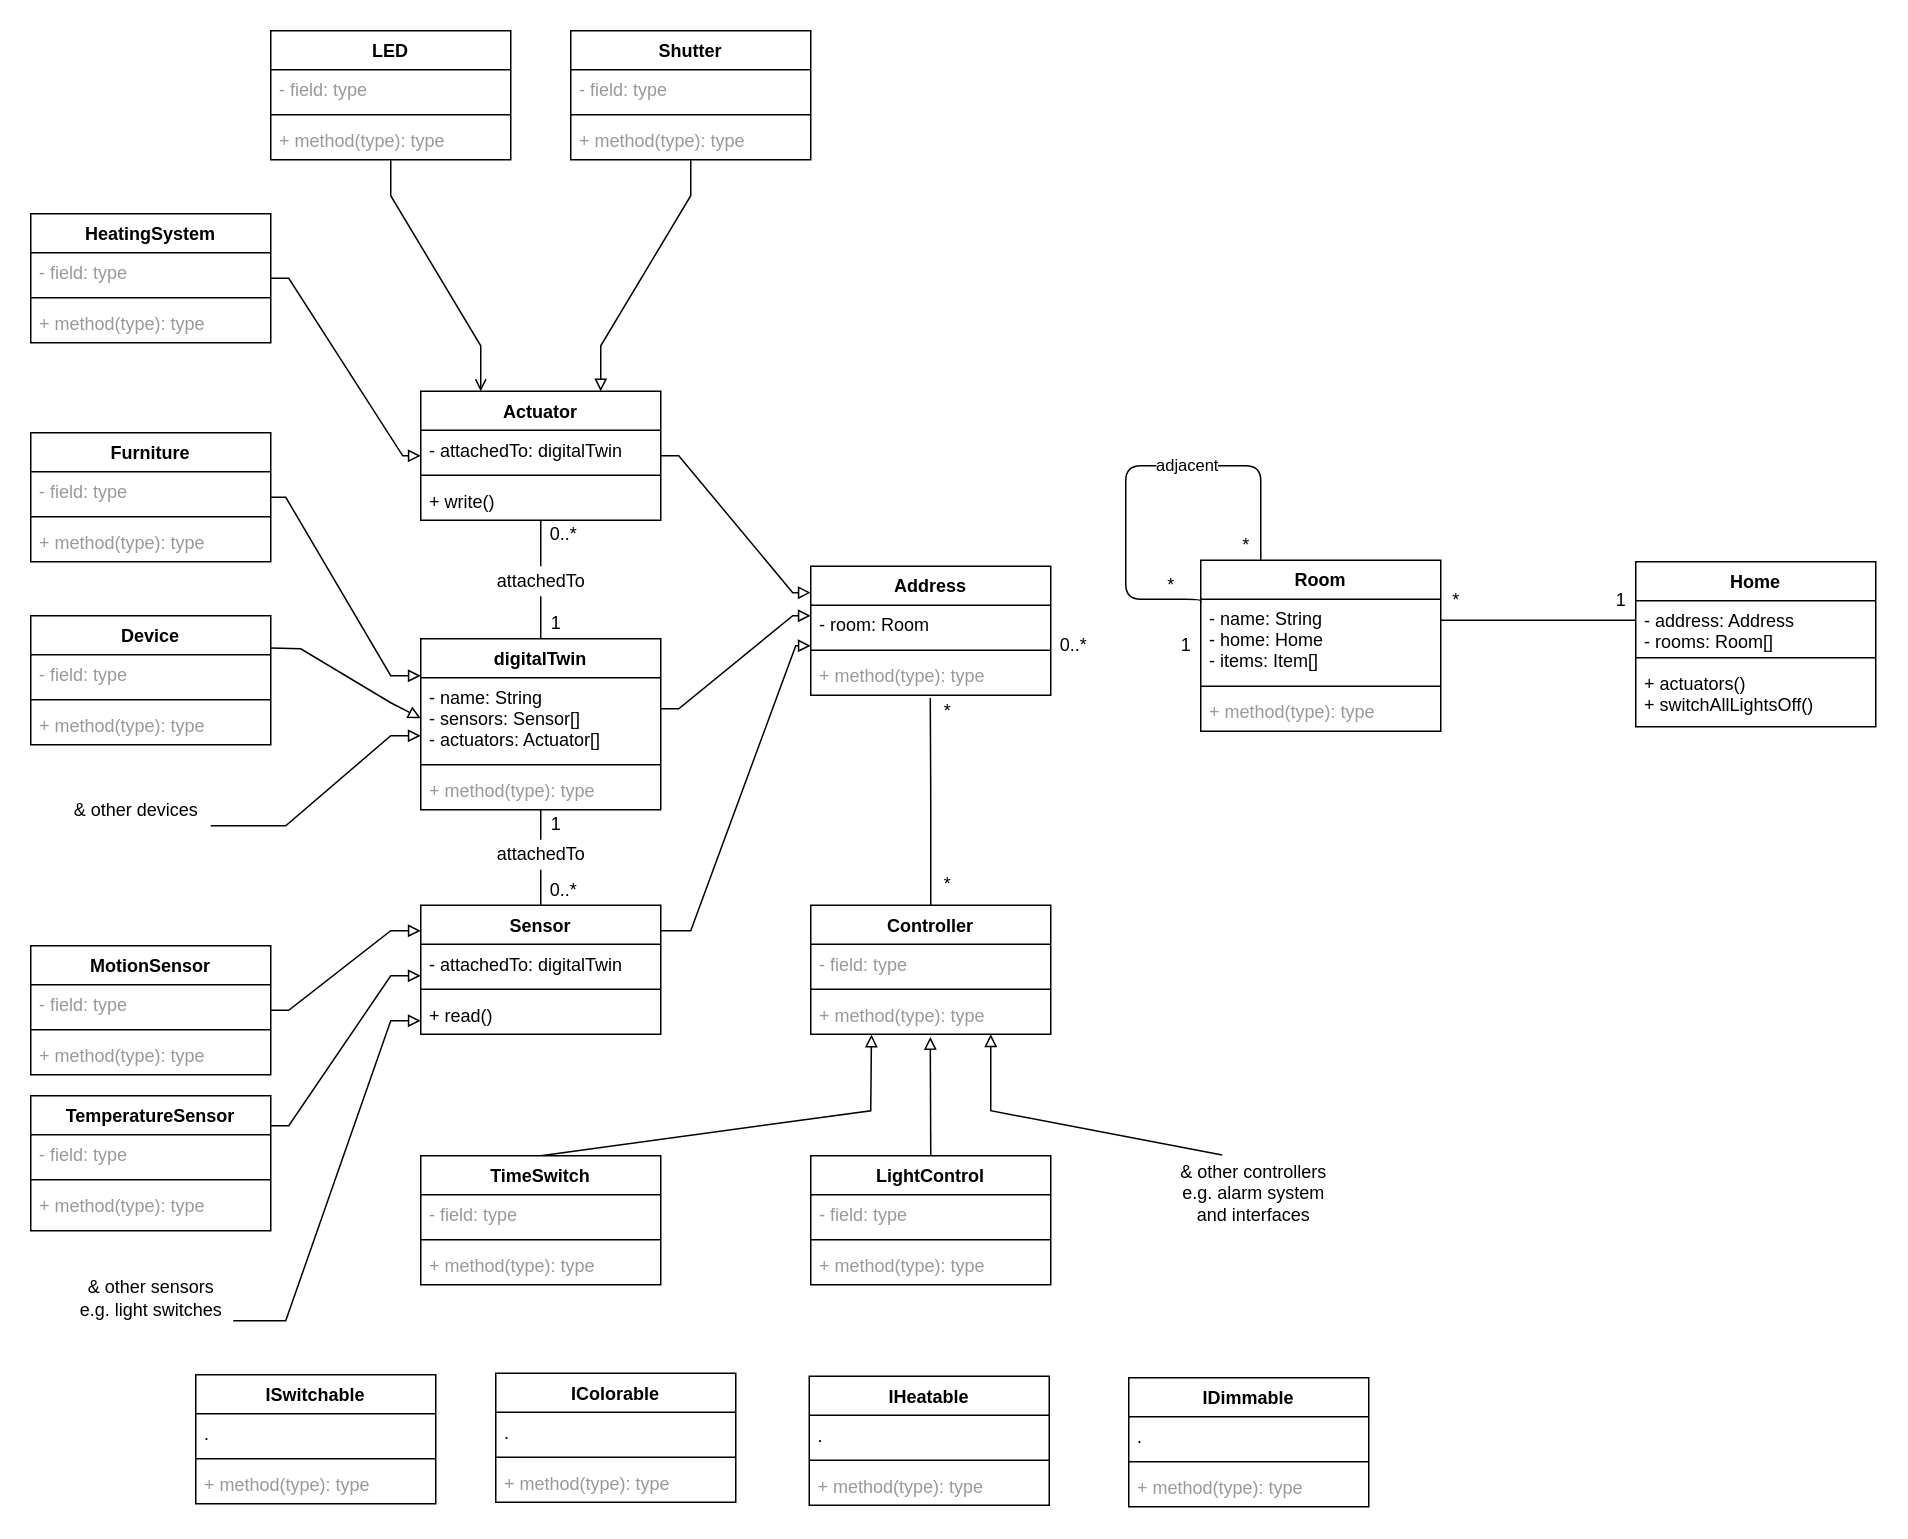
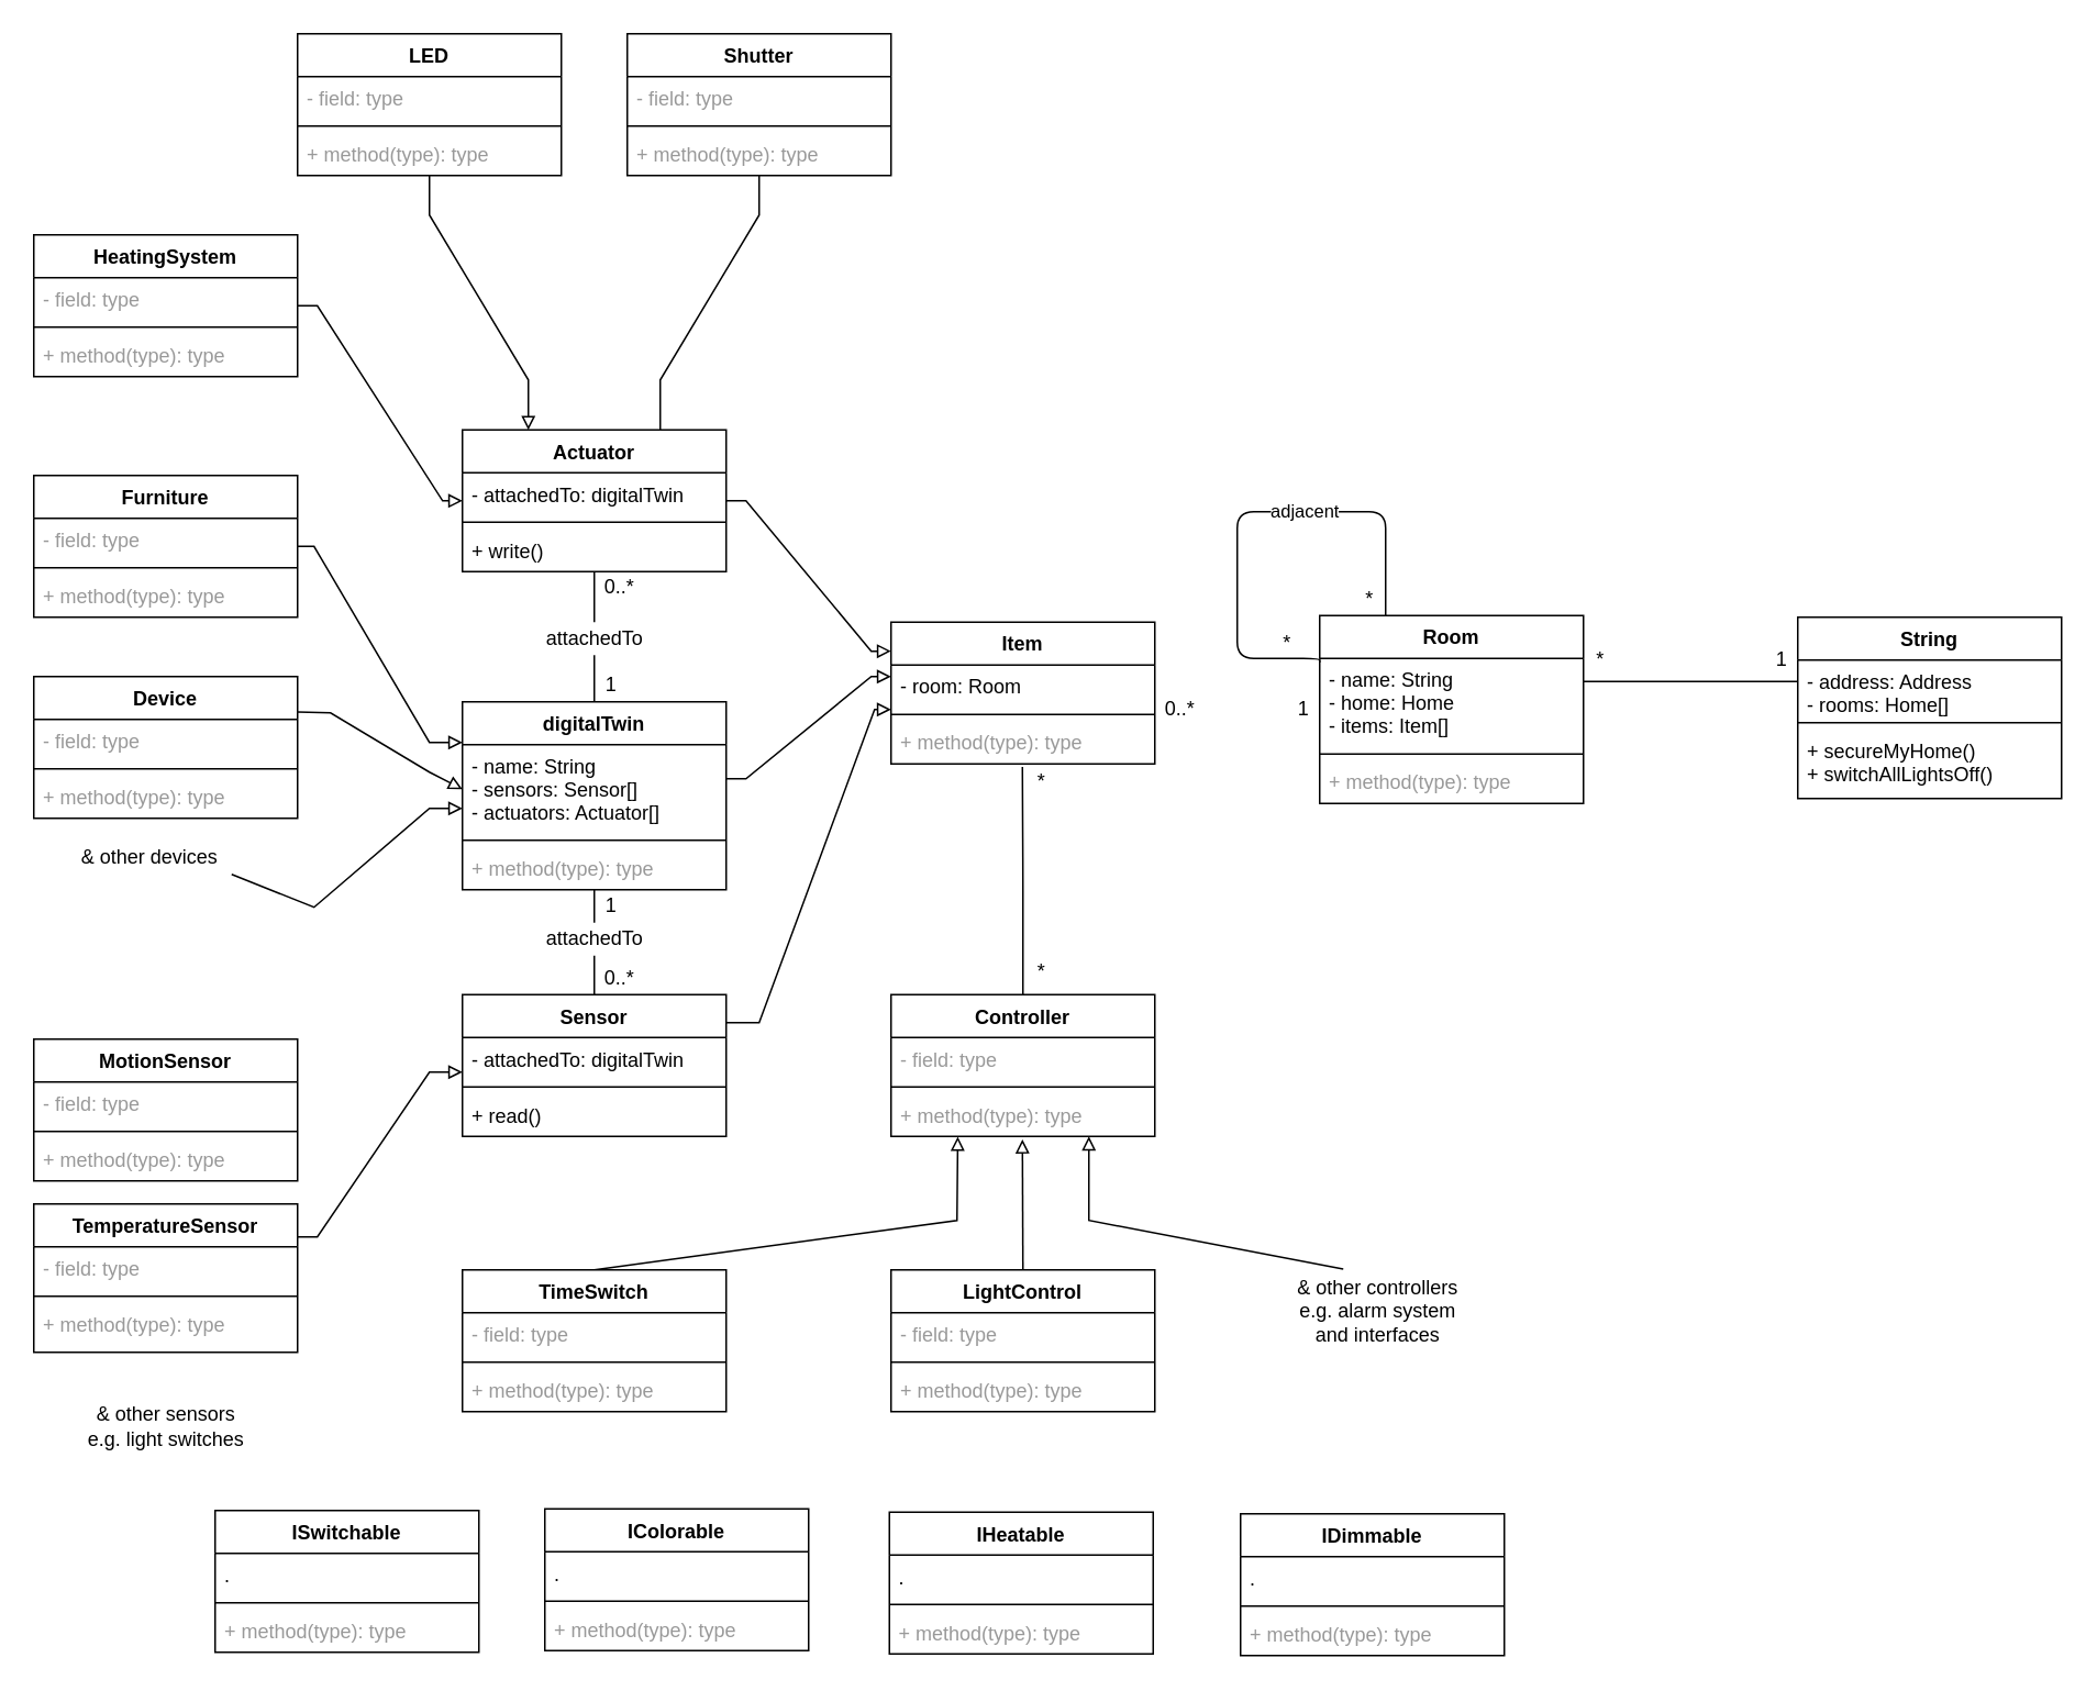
- <mxCell id="111" style="rounded=0;orthogonalLoop=1;jettySize=auto;html=1;exitX=0.5;exitY=1;exitDx=0;exitDy=0;entryX=0.75;entryY=0;entryDx=0;entryDy=0;endArrow=block;endFill=0;" edge="1" parent="1" source="112" target="58"><mxGeometry relative="1" as="geometry"><mxPoint x="520" y="260.369" as="targetPoint" /><Array as="points"><mxPoint x="460" y="130" /><mxPoint x="400" y="230" /></Array></mxGeometry></mxCell>
+ <mxCell id="111" style="rounded=0;orthogonalLoop=1;jettySize=auto;html=1;exitX=0.5;exitY=1;exitDx=0;exitDy=0;entryX=0.75;entryY=0;entryDx=0;entryDy=0;endArrow=none;endFill=0;" edge="1" parent="1" source="112" target="58"><mxGeometry relative="1" as="geometry"><mxPoint x="520" y="260.369" as="targetPoint" /><Array as="points"><mxPoint x="460" y="130" /><mxPoint x="400" y="230" /></Array></mxGeometry></mxCell>
- <mxCell id="106" style="rounded=0;orthogonalLoop=1;jettySize=auto;html=1;exitX=0.5;exitY=1;exitDx=0;exitDy=0;entryX=0.25;entryY=0;entryDx=0;entryDy=0;endArrow=open;endFill=0;" edge="1" parent="1" source="107" target="58"><mxGeometry relative="1" as="geometry"><Array as="points"><mxPoint x="260" y="130" /><mxPoint x="320" y="230" /></Array></mxGeometry></mxCell>
+ <mxCell id="106" style="rounded=0;orthogonalLoop=1;jettySize=auto;html=1;exitX=0.5;exitY=1;exitDx=0;exitDy=0;entryX=0.25;entryY=0;entryDx=0;entryDy=0;endArrow=block;endFill=0;" edge="1" parent="1" source="107" target="58"><mxGeometry relative="1" as="geometry"><Array as="points"><mxPoint x="260" y="130" /><mxPoint x="320" y="230" /></Array></mxGeometry></mxCell>
- <mxCell id="3" value="Home" style="swimlane;fontStyle=1;align=center;verticalAlign=top;childLayout=stackLayout;horizontal=1;startSize=26;horizontalStack=0;resizeParent=1;resizeParentMax=0;resizeLast=0;collapsible=1;marginBottom=0;" parent="1" vertex="1"><mxGeometry x="1090" y="373.96" width="160" height="110" as="geometry" /></mxCell>
+ <mxCell id="3" value="String" style="swimlane;fontStyle=1;align=center;verticalAlign=top;childLayout=stackLayout;horizontal=1;startSize=26;horizontalStack=0;resizeParent=1;resizeParentMax=0;resizeLast=0;collapsible=1;marginBottom=0;" parent="1" vertex="1"><mxGeometry x="1090" y="373.96" width="160" height="110" as="geometry" /></mxCell>
- <mxCell id="7" value="Address" style="swimlane;fontStyle=1;align=center;verticalAlign=top;childLayout=stackLayout;horizontal=1;startSize=26;horizontalStack=0;resizeParent=1;resizeParentMax=0;resizeLast=0;collapsible=1;marginBottom=0;" parent="1" vertex="1"><mxGeometry x="540" y="376.962" width="160" height="86" as="geometry" /></mxCell>
+ <mxCell id="7" value="Item" style="swimlane;fontStyle=1;align=center;verticalAlign=top;childLayout=stackLayout;horizontal=1;startSize=26;horizontalStack=0;resizeParent=1;resizeParentMax=0;resizeLast=0;collapsible=1;marginBottom=0;" parent="1" vertex="1"><mxGeometry x="540" y="376.962" width="160" height="86" as="geometry" /></mxCell>
- <mxCell id="4" value="- address: Address&#10;- rooms: Room[]&#10;" style="text;strokeColor=none;fillColor=none;align=left;verticalAlign=top;spacingLeft=4;spacingRight=4;overflow=hidden;rotatable=0;points=[[0,0.5],[1,0.5]];portConstraint=eastwest;" parent="3" vertex="1"><mxGeometry y="26" width="160" height="34" as="geometry" /></mxCell>
+ <mxCell id="4" value="- address: Address&#10;- rooms: Home[]&#10;" style="text;strokeColor=none;fillColor=none;align=left;verticalAlign=top;spacingLeft=4;spacingRight=4;overflow=hidden;rotatable=0;points=[[0,0.5],[1,0.5]];portConstraint=eastwest;" parent="3" vertex="1"><mxGeometry y="26" width="160" height="34" as="geometry" /></mxCell>
- <mxCell id="6" value="+ actuators()&#10;+ switchAllLightsOff()&#10;" style="text;strokeColor=none;fillColor=none;align=left;verticalAlign=top;spacingLeft=4;spacingRight=4;overflow=hidden;rotatable=0;points=[[0,0.5],[1,0.5]];portConstraint=eastwest;" parent="3" vertex="1"><mxGeometry y="68" width="160" height="42" as="geometry" /></mxCell>
+ <mxCell id="6" value="+ secureMyHome()&#10;+ switchAllLightsOff()&#10;" style="text;strokeColor=none;fillColor=none;align=left;verticalAlign=top;spacingLeft=4;spacingRight=4;overflow=hidden;rotatable=0;points=[[0,0.5],[1,0.5]];portConstraint=eastwest;" parent="3" vertex="1"><mxGeometry y="68" width="160" height="42" as="geometry" /></mxCell>
- <mxCell id="56" value="&amp;amp; other devices" style="text;html=1;align=center;verticalAlign=middle;resizable=0;points=[];;autosize=1;" parent="1" vertex="1"><mxGeometry x="40" y="530" width="100" height="20" as="geometry" /></mxCell>
+ <mxCell id="56" value="&amp;amp; other devices" style="text;html=1;align=center;verticalAlign=middle;resizable=0;points=[];;autosize=1;" parent="1" vertex="1"><mxGeometry x="40" y="510" width="100" height="20" as="geometry" /></mxCell>
- <mxCell id="28" style="edgeStyle=orthogonalEdgeStyle;rounded=0;orthogonalLoop=1;jettySize=auto;html=1;endArrow=block;endFill=0;noEdgeStyle=1;orthogonal=1;" parent="1" source="29" target="19" edge="1"><mxGeometry relative="1" as="geometry"><Array as="points"><mxPoint x="192" y="673" /><mxPoint x="260" y="620" /></Array></mxGeometry></mxCell>
- <mxCell id="43" style="edgeStyle=orthogonalEdgeStyle;rounded=0;orthogonalLoop=1;jettySize=auto;html=1;endArrow=block;endFill=0;noEdgeStyle=1;orthogonal=1;" parent="1" source="44" target="19" edge="1"><mxGeometry relative="1" as="geometry"><Array as="points"><mxPoint x="190" y="880" /><mxPoint x="260" y="680" /></Array></mxGeometry></mxCell>
